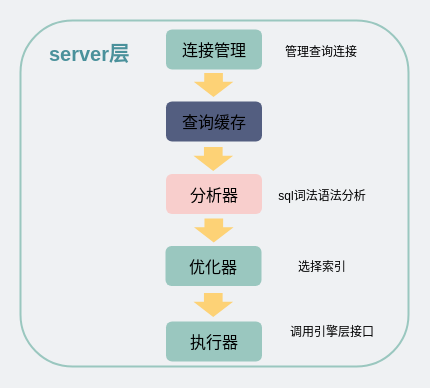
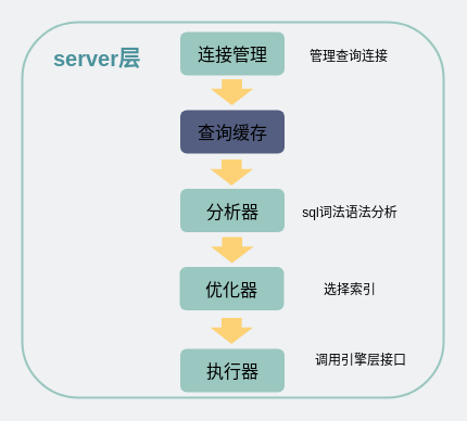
- <mxCell id="5" value="&lt;font color=&quot;#000000&quot;&gt;&lt;span style=&quot;font-size: 16px&quot;&gt;分析器&lt;/span&gt;&lt;/font&gt;" style="rounded=1;whiteSpace=wrap;html=1;fontSize=22;fontColor=#FFFFFF;fillColor=#f8cecc;strokeColor=none;" parent="1" vertex="1"><mxGeometry x="165.5" y="173.5" width="96" height="40" as="geometry" /></mxCell>
+ <mxCell id="5" value="&lt;font color=&quot;#000000&quot;&gt;&lt;span style=&quot;font-size: 16px&quot;&gt;分析器&lt;/span&gt;&lt;/font&gt;" style="rounded=1;whiteSpace=wrap;html=1;fontSize=22;fontColor=#FFFFFF;fillColor=#9AC7BF;strokeColor=none;" parent="1" vertex="1"><mxGeometry x="165.5" y="173.5" width="96" height="40" as="geometry" /></mxCell>
